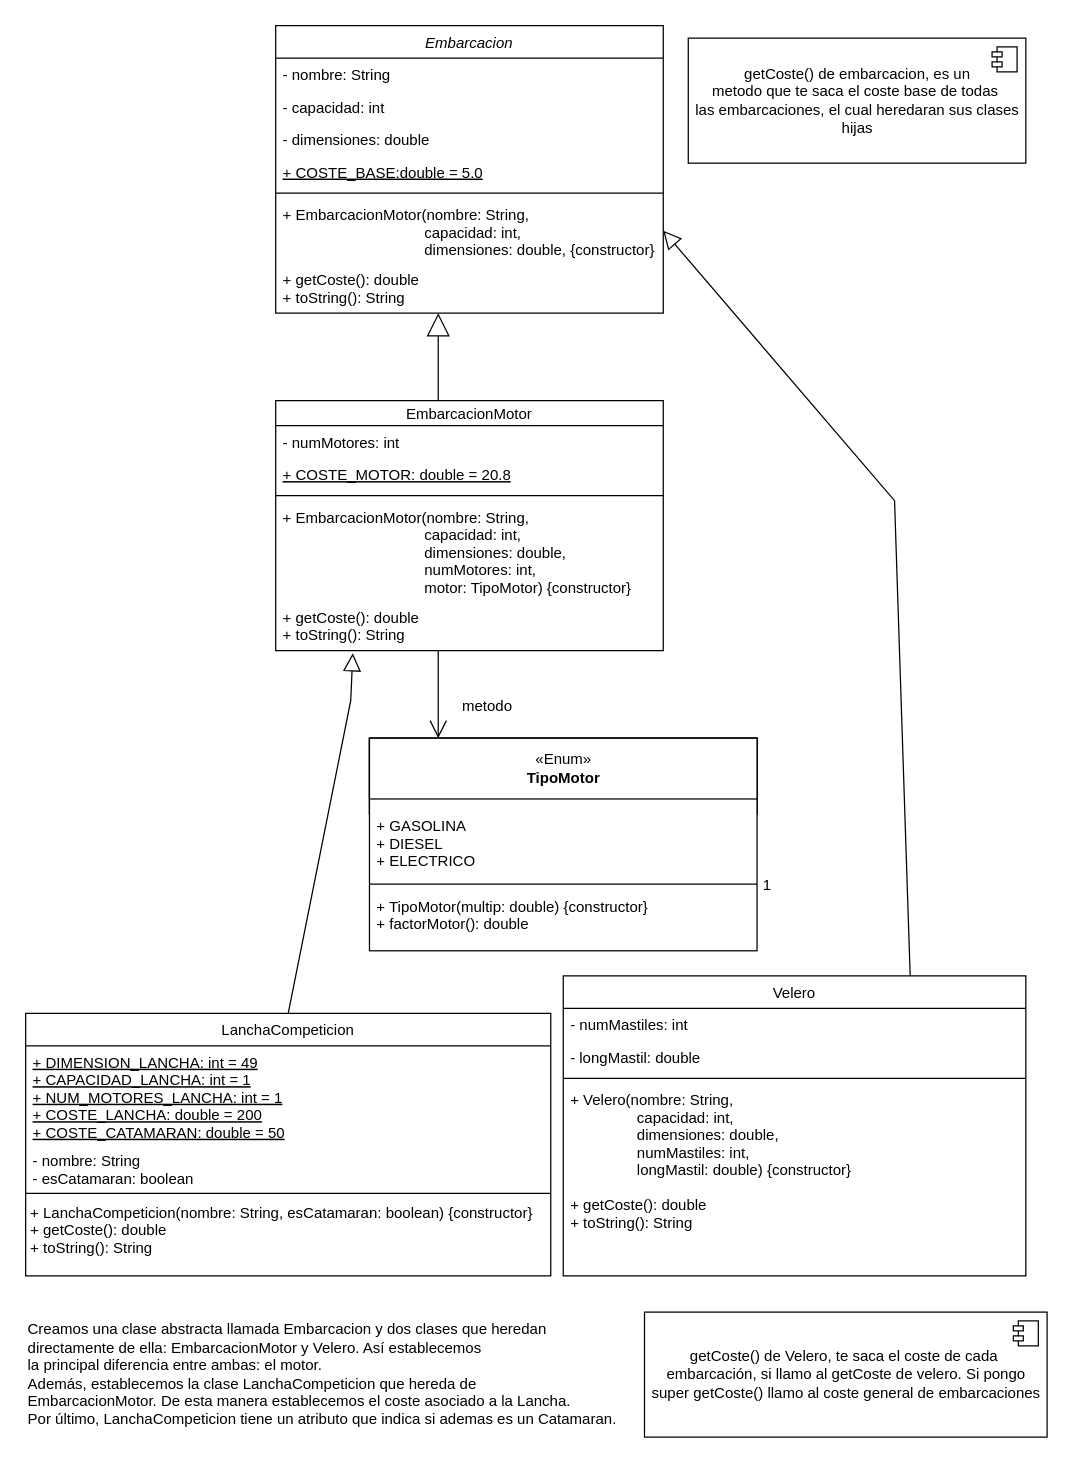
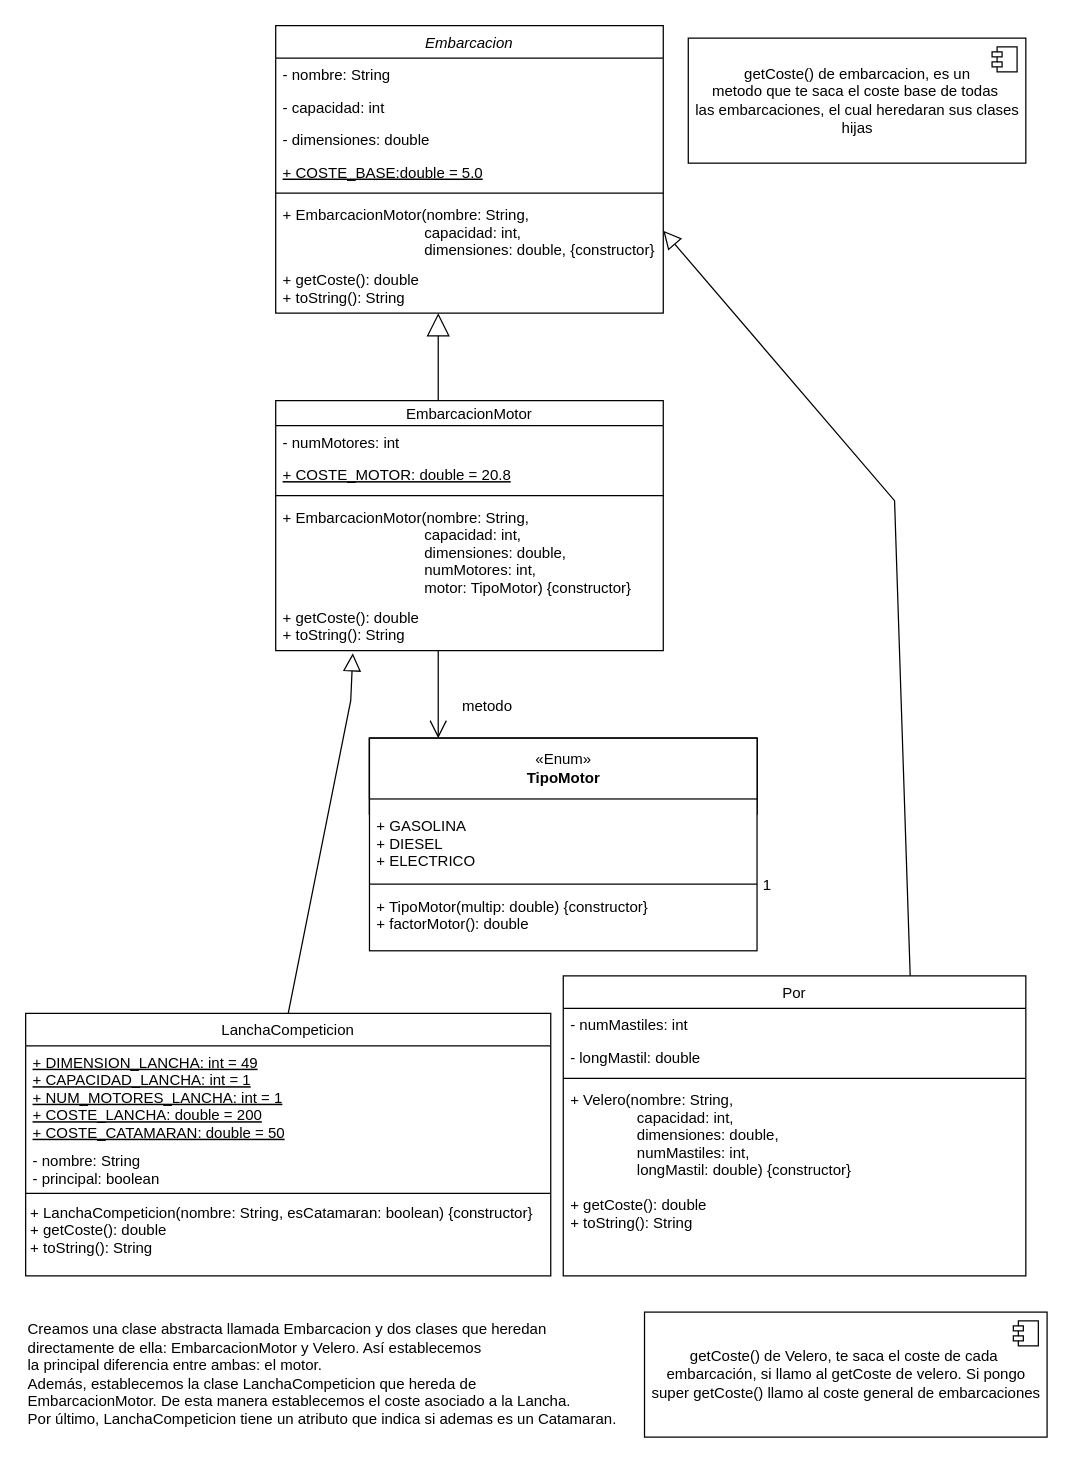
- <mxCell id="19" value="Velero" style="swimlane;fontStyle=0;childLayout=stackLayout;horizontal=1;startSize=26;fillColor=none;horizontalStack=0;resizeParent=1;resizeParentMax=0;resizeLast=0;collapsible=1;marginBottom=0;" parent="1" vertex="1"><mxGeometry x="450" y="780" width="370" height="240" as="geometry" /></mxCell>
+ <mxCell id="19" value="Por" style="swimlane;fontStyle=0;childLayout=stackLayout;horizontal=1;startSize=26;fillColor=none;horizontalStack=0;resizeParent=1;resizeParentMax=0;resizeLast=0;collapsible=1;marginBottom=0;" parent="1" vertex="1"><mxGeometry x="450" y="780" width="370" height="240" as="geometry" /></mxCell>
- <mxCell id="30" value="- nombre: String&#10;- esCatamaran: boolean" style="text;strokeColor=none;fillColor=none;align=left;verticalAlign=middle;rounded=0;spacingLeft=4;spacingRight=4;" parent="28" vertex="1"><mxGeometry y="110" width="420" height="30" as="geometry" /></mxCell>
+ <mxCell id="30" value="- nombre: String&#10;- principal: boolean" style="text;strokeColor=none;fillColor=none;align=left;verticalAlign=middle;rounded=0;spacingLeft=4;spacingRight=4;" parent="28" vertex="1"><mxGeometry y="110" width="420" height="30" as="geometry" /></mxCell>
